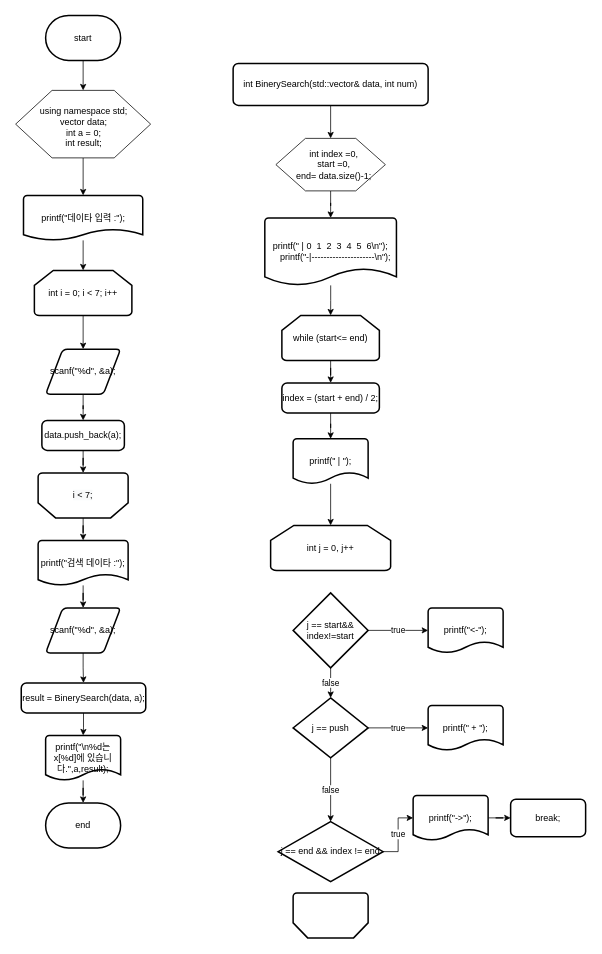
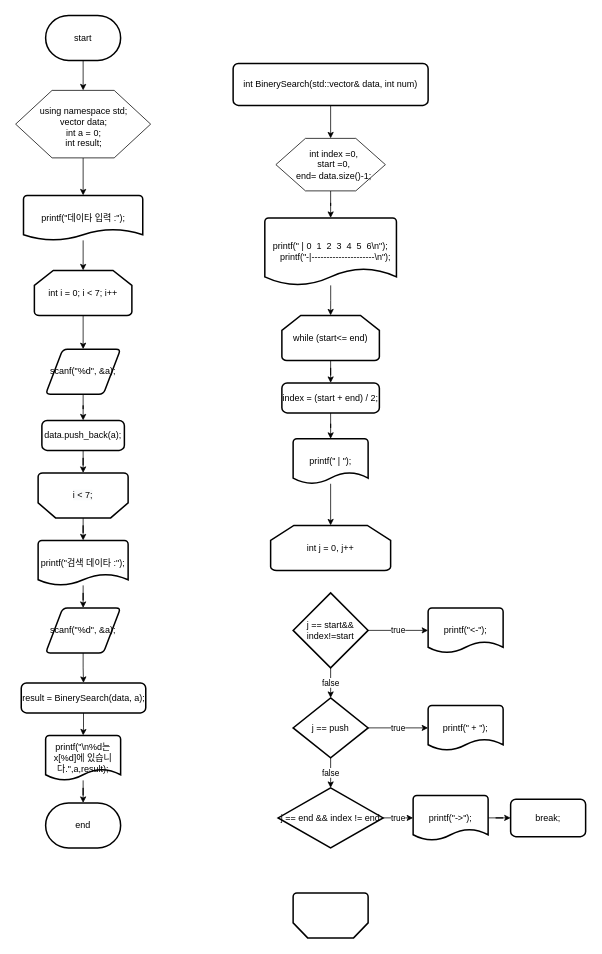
- <mxCell id="50" value="j == end &amp;&amp; index != end" style="strokeWidth=2;html=1;shape=mxgraph.flowchart.decision;whiteSpace=wrap;" vertex="1" parent="1"><mxGeometry x="370" y="1095" width="140" height="80" as="geometry" /></mxCell>
+ <mxCell id="50" value="j == end &amp;&amp; index != end" style="strokeWidth=2;html=1;shape=mxgraph.flowchart.decision;whiteSpace=wrap;" vertex="1" parent="1"><mxGeometry x="370" y="1050" width="140" height="80" as="geometry" /></mxCell>
